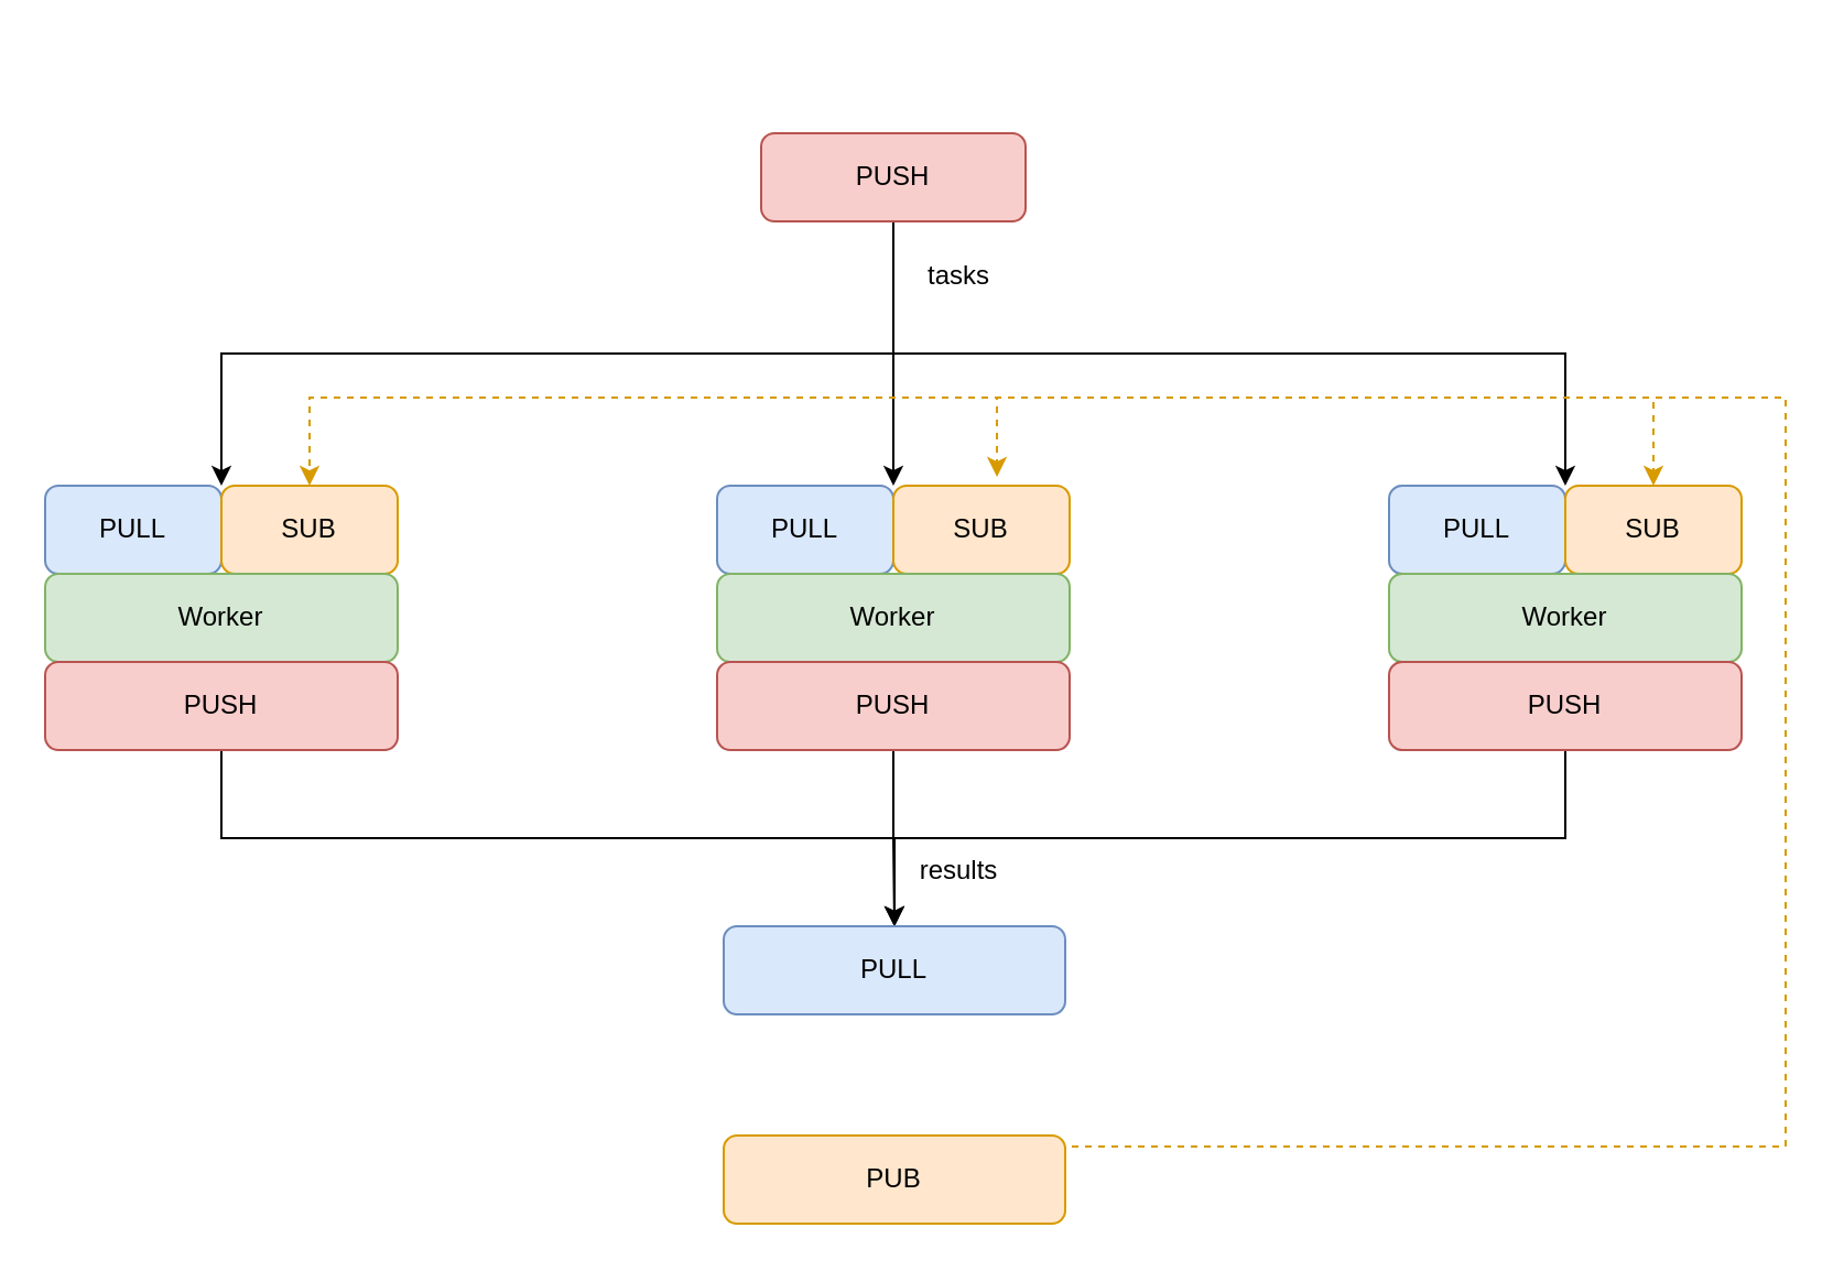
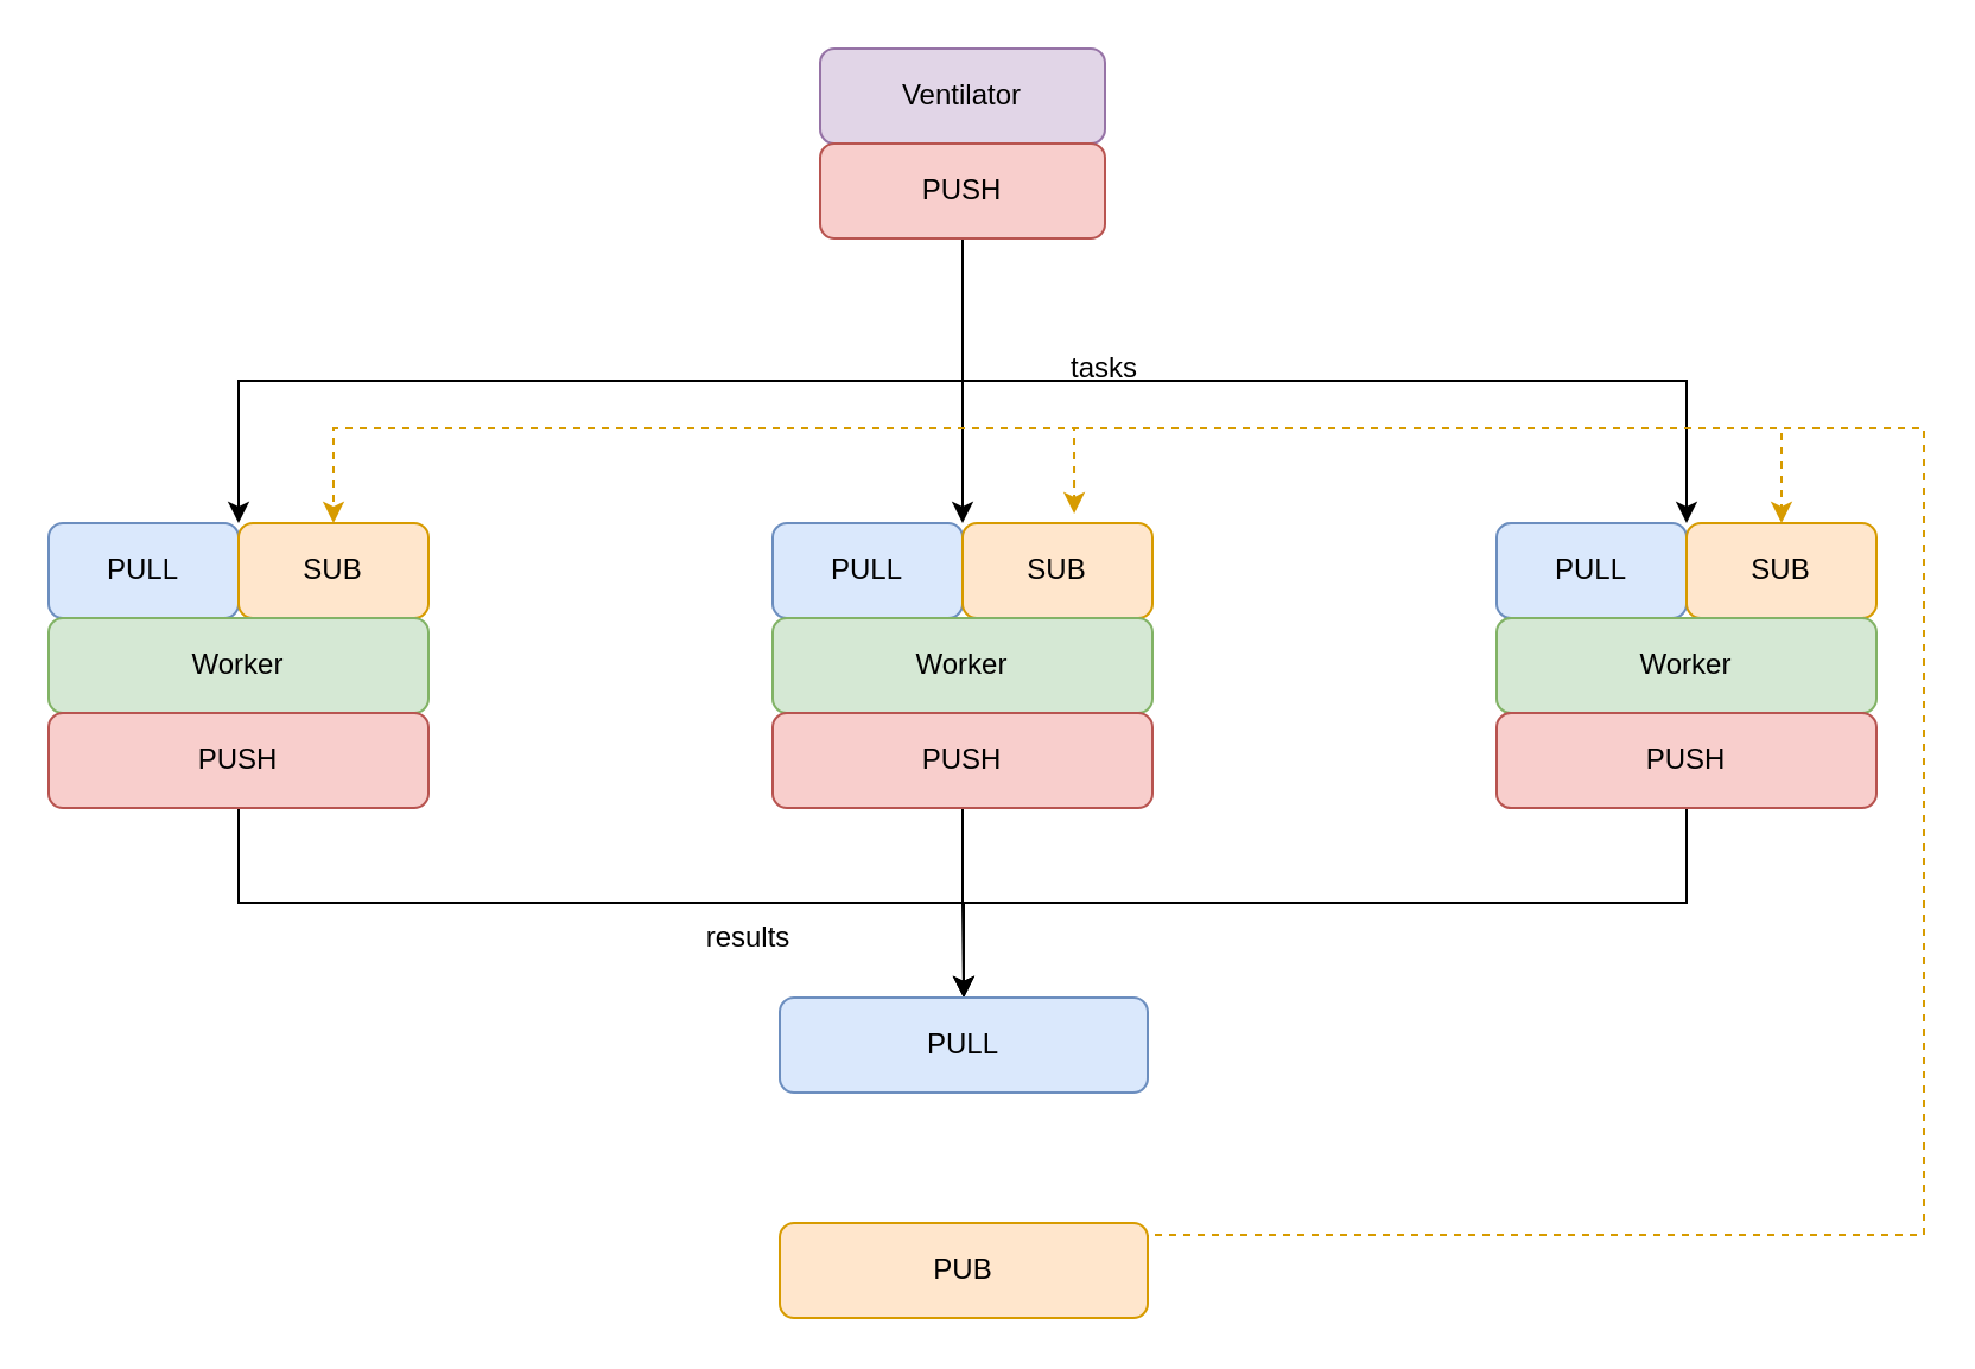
+ <mxCell id="2" value="Ventilator" style="rounded=1;whiteSpace=wrap;html=1;fillColor=#e1d5e7;strokeColor=#9673a6;" vertex="1" parent="1"><mxGeometry x="345" y="20" width="120" height="40" as="geometry" /></mxCell>
- <mxCell id="27" value="tasks" style="text;html=1;align=center;verticalAlign=middle;whiteSpace=wrap;rounded=0;" vertex="1" parent="1"><mxGeometry x="405" y="110" width="60" height="30" as="geometry" /></mxCell>
+ <mxCell id="27" value="tasks" style="text;html=1;align=center;verticalAlign=middle;whiteSpace=wrap;rounded=0;" vertex="1" parent="1"><mxGeometry x="435" y="140" width="60" height="30" as="geometry" /></mxCell>
- <mxCell id="28" value="results" style="text;html=1;align=center;verticalAlign=middle;whiteSpace=wrap;rounded=0;" vertex="1" parent="1"><mxGeometry x="405" y="380" width="60" height="30" as="geometry" /></mxCell>
+ <mxCell id="28" value="results" style="text;html=1;align=center;verticalAlign=middle;whiteSpace=wrap;rounded=0;" vertex="1" parent="1"><mxGeometry x="285" y="380" width="60" height="30" as="geometry" /></mxCell>
